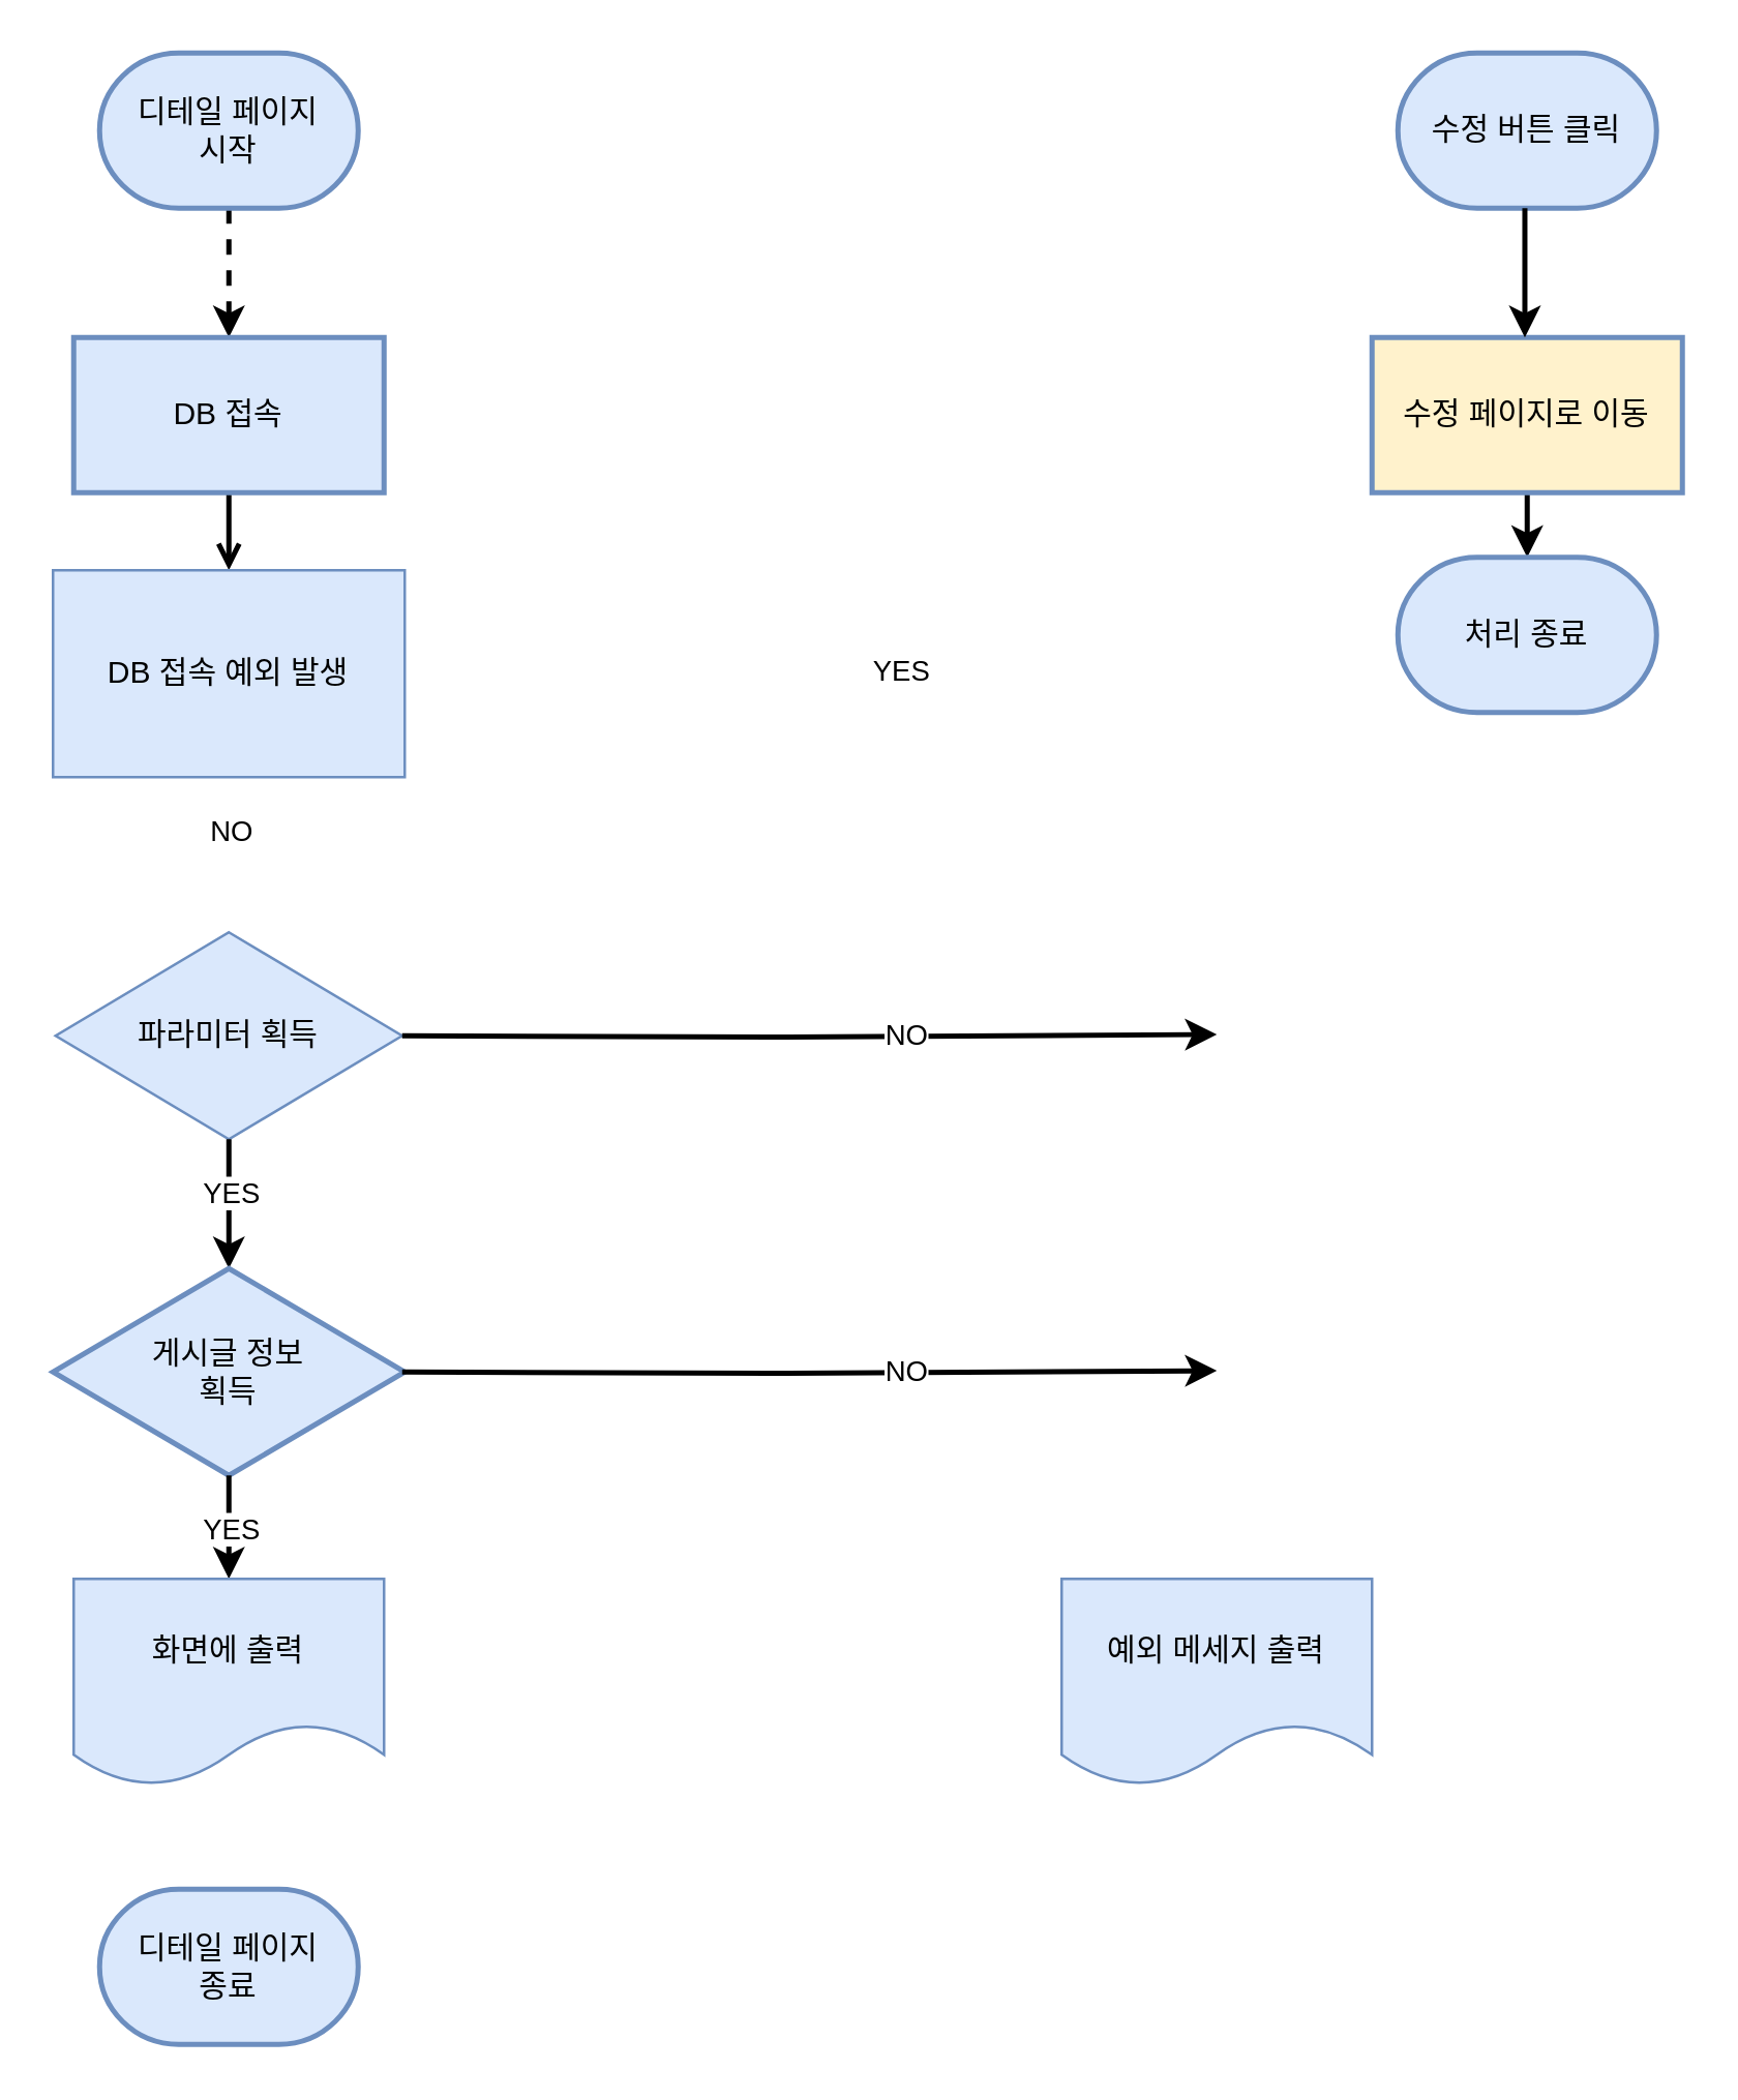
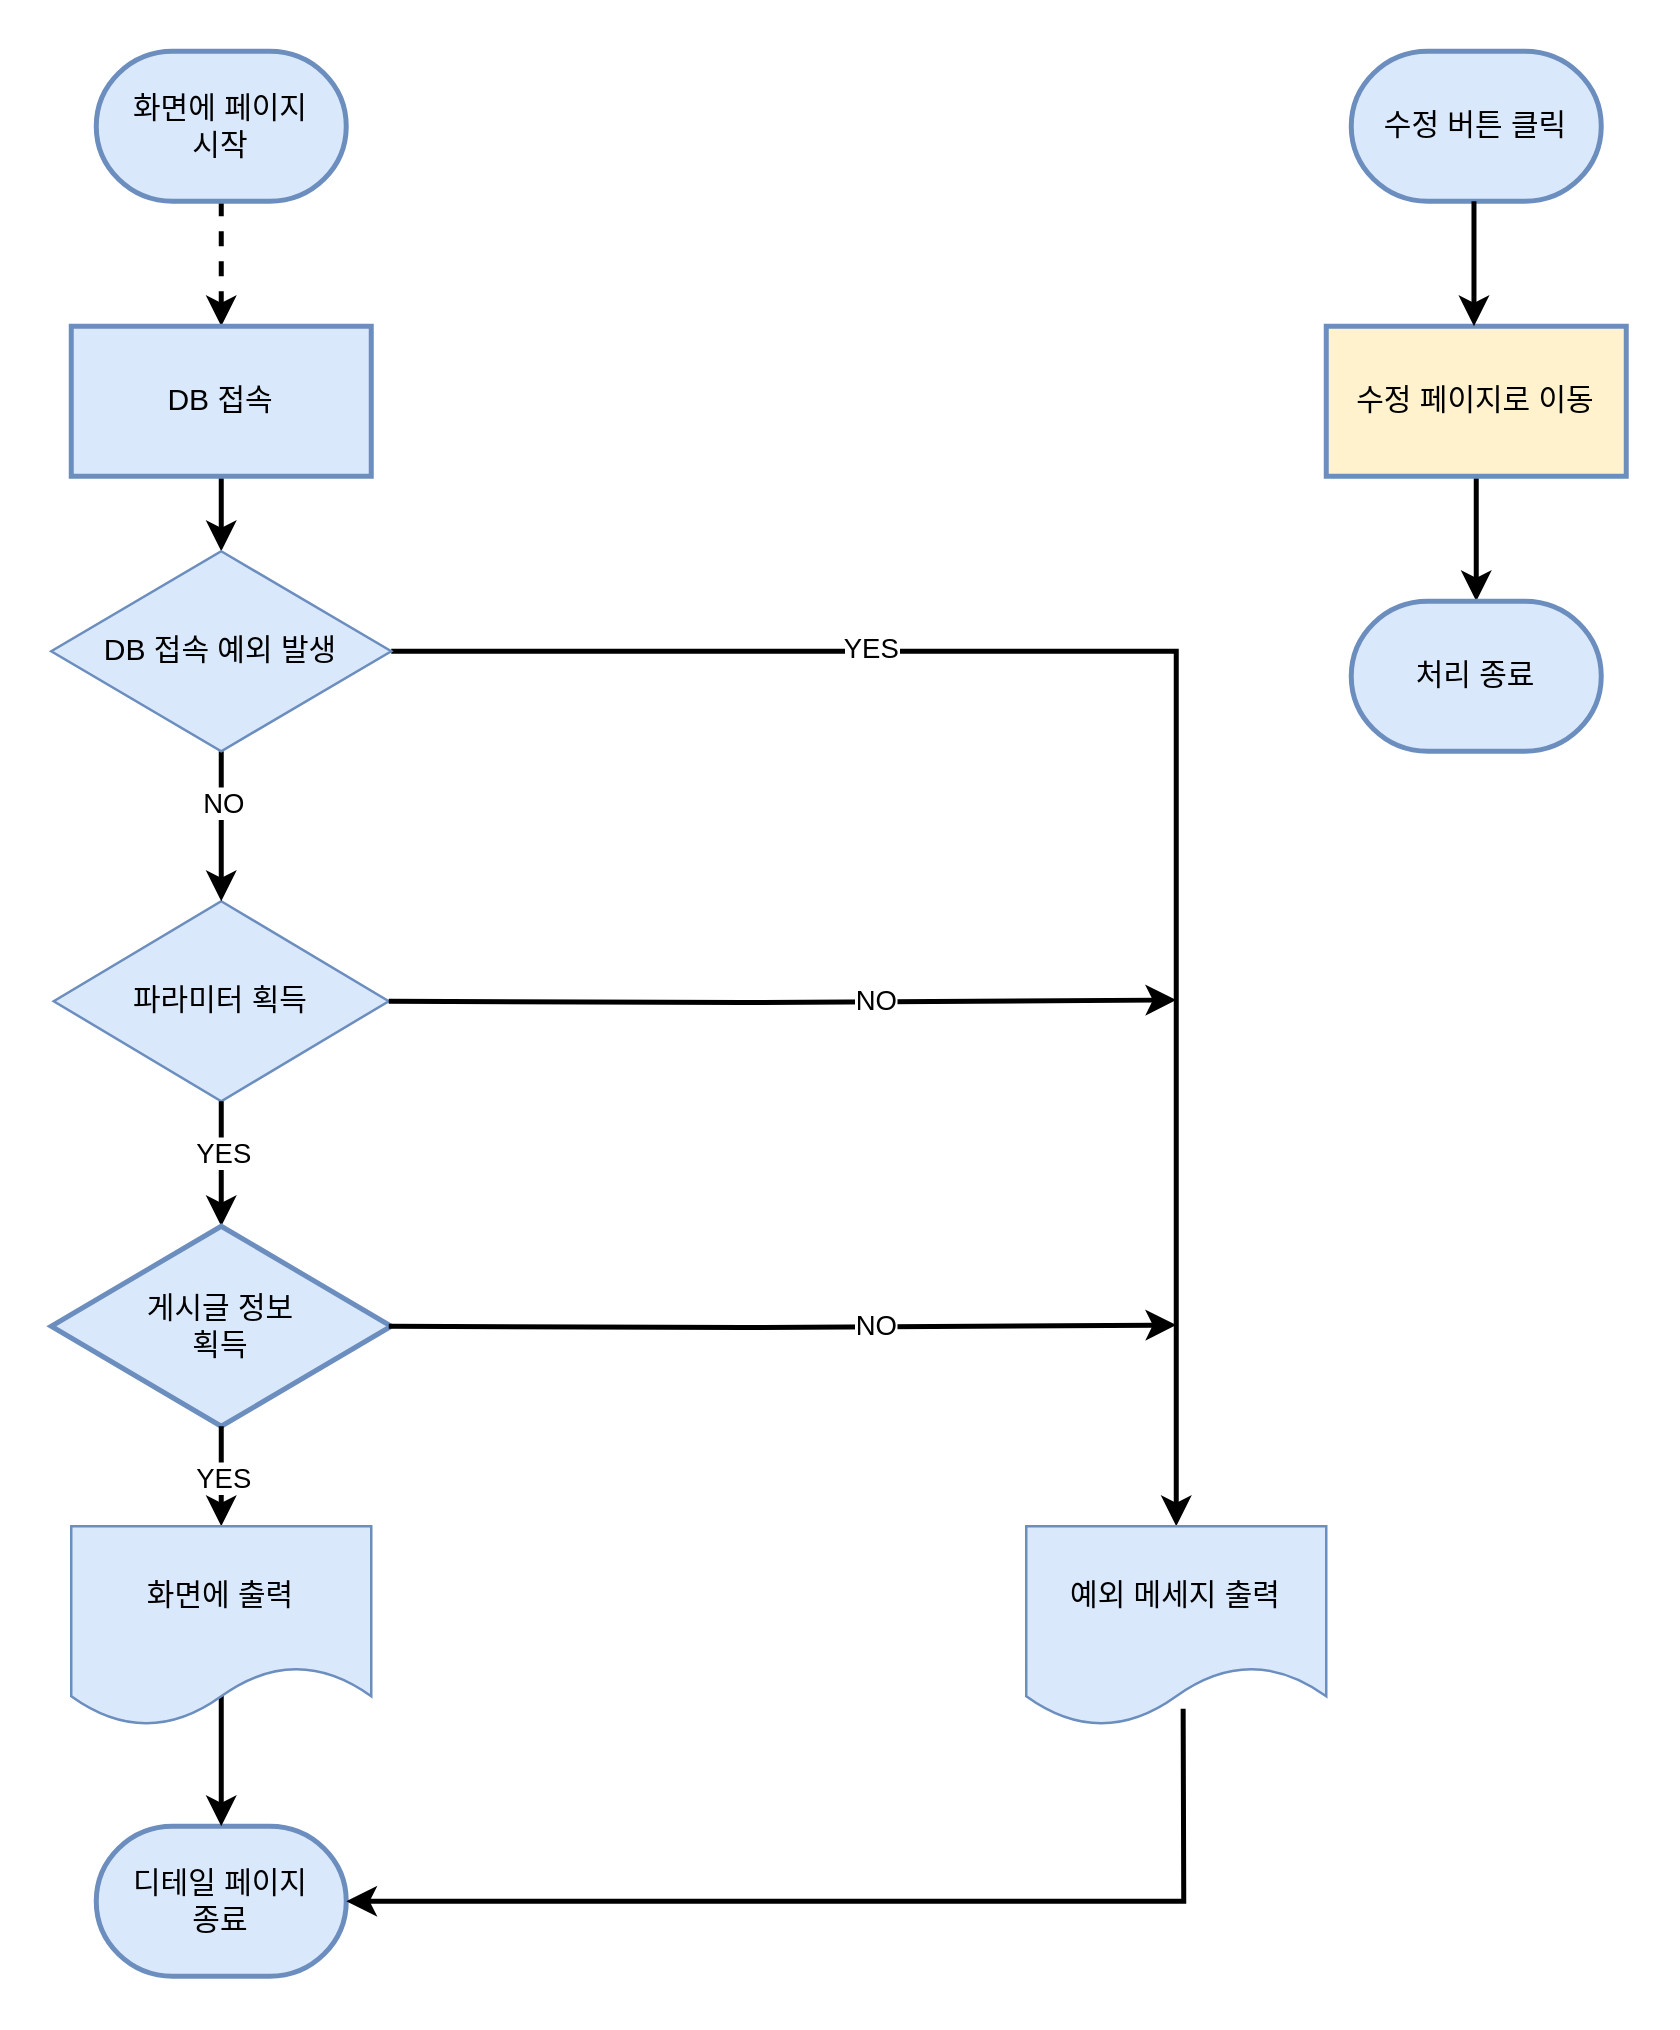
- <mxCell id="3" value="디테일&amp;nbsp;페이지&lt;br&gt;시작" style="strokeWidth=2;html=1;shape=mxgraph.flowchart.terminator;whiteSpace=wrap;fillColor=#dae8fc;strokeColor=#6c8ebf;" vertex="1" parent="1"><mxGeometry x="38" y="20" width="100" height="60" as="geometry" /></mxCell>
+ <mxCell id="3" value="화면에&amp;nbsp;페이지&lt;br&gt;시작" style="strokeWidth=2;html=1;shape=mxgraph.flowchart.terminator;whiteSpace=wrap;fillColor=#dae8fc;strokeColor=#6c8ebf;" vertex="1" parent="1"><mxGeometry x="38" y="20" width="100" height="60" as="geometry" /></mxCell>
- <mxCell id="5" value="" style="edgeStyle=orthogonalEdgeStyle;rounded=0;orthogonalLoop=1;jettySize=auto;html=1;strokeWidth=2;endArrow=open;" edge="1" parent="1" source="6" target="10"><mxGeometry relative="1" as="geometry" /></mxCell>
+ <mxCell id="5" value="" style="edgeStyle=orthogonalEdgeStyle;rounded=0;orthogonalLoop=1;jettySize=auto;html=1;strokeWidth=2;" edge="1" parent="1" source="6" target="10"><mxGeometry relative="1" as="geometry" /></mxCell>
- <mxCell id="29" value="처리 종료" style="strokeWidth=2;html=1;shape=mxgraph.flowchart.terminator;whiteSpace=wrap;fillColor=#dae8fc;strokeColor=#6c8ebf;" vertex="1" parent="1"><mxGeometry x="540" y="215" width="100" height="60" as="geometry" /></mxCell>
+ <mxCell id="29" value="처리 종료" style="strokeWidth=2;html=1;shape=mxgraph.flowchart.terminator;whiteSpace=wrap;fillColor=#dae8fc;strokeColor=#6c8ebf;" vertex="1" parent="1"><mxGeometry x="540" y="240" width="100" height="60" as="geometry" /></mxCell>
- <mxCell id="10" value="DB 접속 예외 발생" style="whiteSpace=wrap;html=1;fillColor=#dae8fc;strokeColor=#6c8ebf;rounded=0;" vertex="1" parent="1"><mxGeometry x="20" y="220" width="136" height="80" as="geometry" /></mxCell>
+ <mxCell id="10" value="DB 접속 예외 발생" style="rhombus;whiteSpace=wrap;html=1;fillColor=#dae8fc;strokeColor=#6c8ebf;" vertex="1" parent="1"><mxGeometry x="20" y="220" width="136" height="80" as="geometry" /></mxCell>
+ <mxCell id="8" value="" style="edgeStyle=orthogonalEdgeStyle;rounded=0;orthogonalLoop=1;jettySize=auto;html=1;strokeWidth=2;" edge="1" parent="1" source="10" target="7"><mxGeometry relative="1" as="geometry" /></mxCell>
+ <mxCell id="9" value="" style="edgeStyle=orthogonalEdgeStyle;rounded=0;orthogonalLoop=1;jettySize=auto;html=1;strokeWidth=2;" edge="1" parent="1" source="10" target="13"><mxGeometry relative="1" as="geometry" /></mxCell>
+ <mxCell id="21" value="" style="edgeStyle=orthogonalEdgeStyle;rounded=0;orthogonalLoop=1;jettySize=auto;html=1;exitX=0.5;exitY=0.846;exitDx=0;exitDy=0;exitPerimeter=0;strokeWidth=2;" edge="1" parent="1" source="22" target="4"><mxGeometry relative="1" as="geometry" /></mxCell>
+ <mxCell id="23" value="" style="endArrow=classic;html=1;rounded=0;entryX=1;entryY=0.5;entryDx=0;entryDy=0;entryPerimeter=0;strokeWidth=2;exitX=0.523;exitY=0.912;exitDx=0;exitDy=0;exitPerimeter=0;" edge="1" parent="1" source="13" target="4"><mxGeometry width="50" height="50" relative="1" as="geometry"><mxPoint x="470" y="990" as="sourcePoint" /><mxPoint x="320" y="1066" as="targetPoint" /><Array as="points"><mxPoint x="473" y="760" /></Array></mxGeometry></mxCell>
